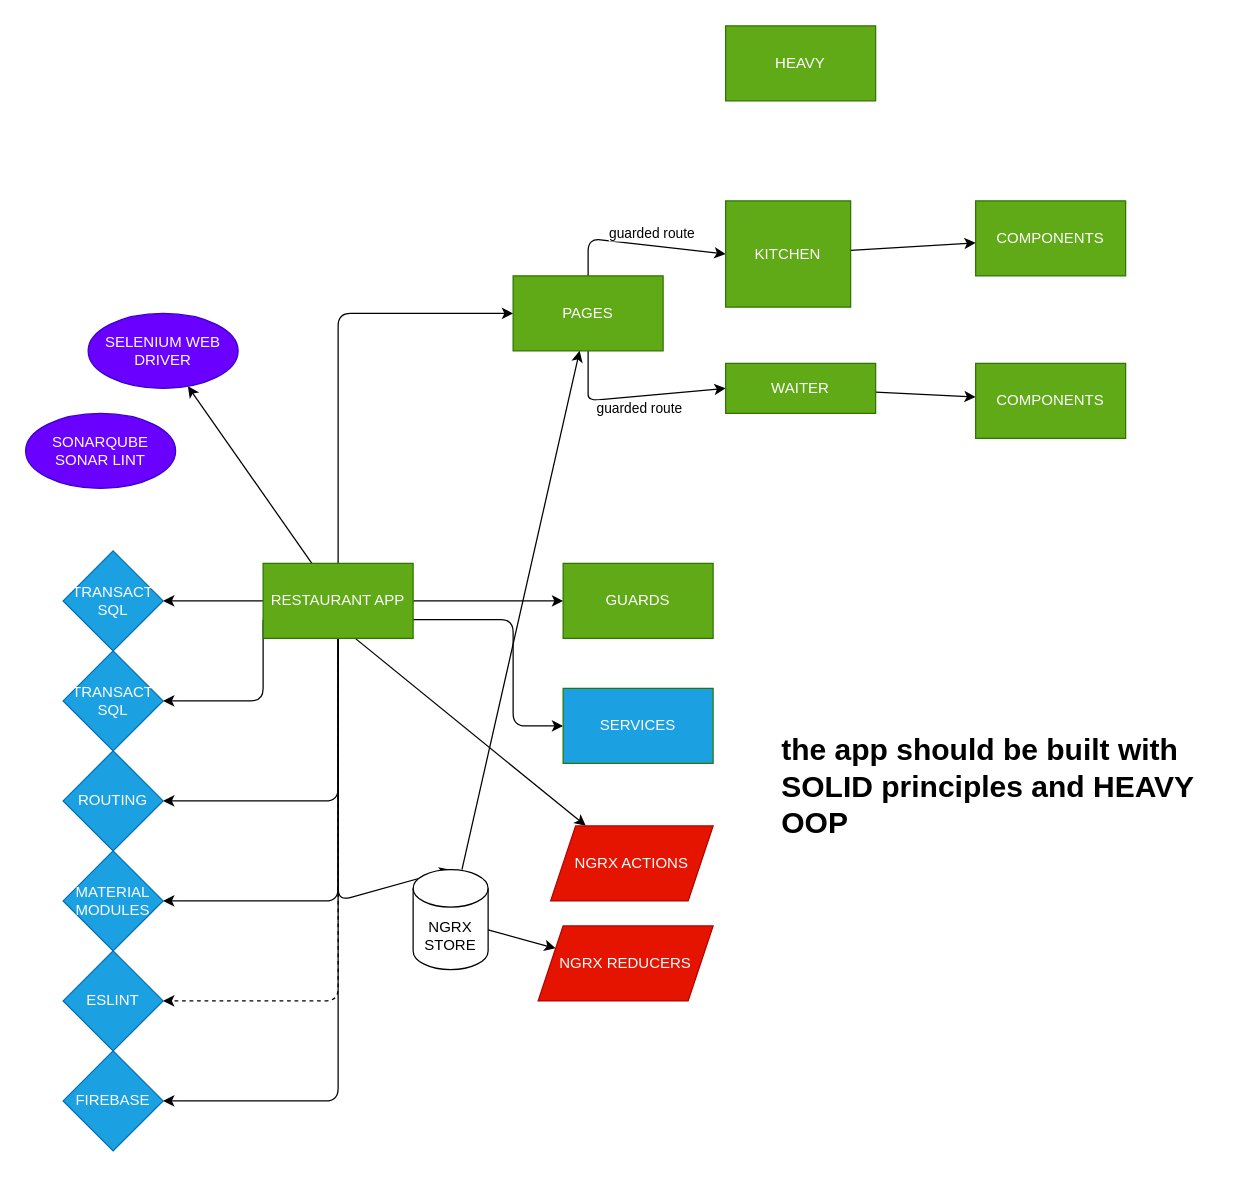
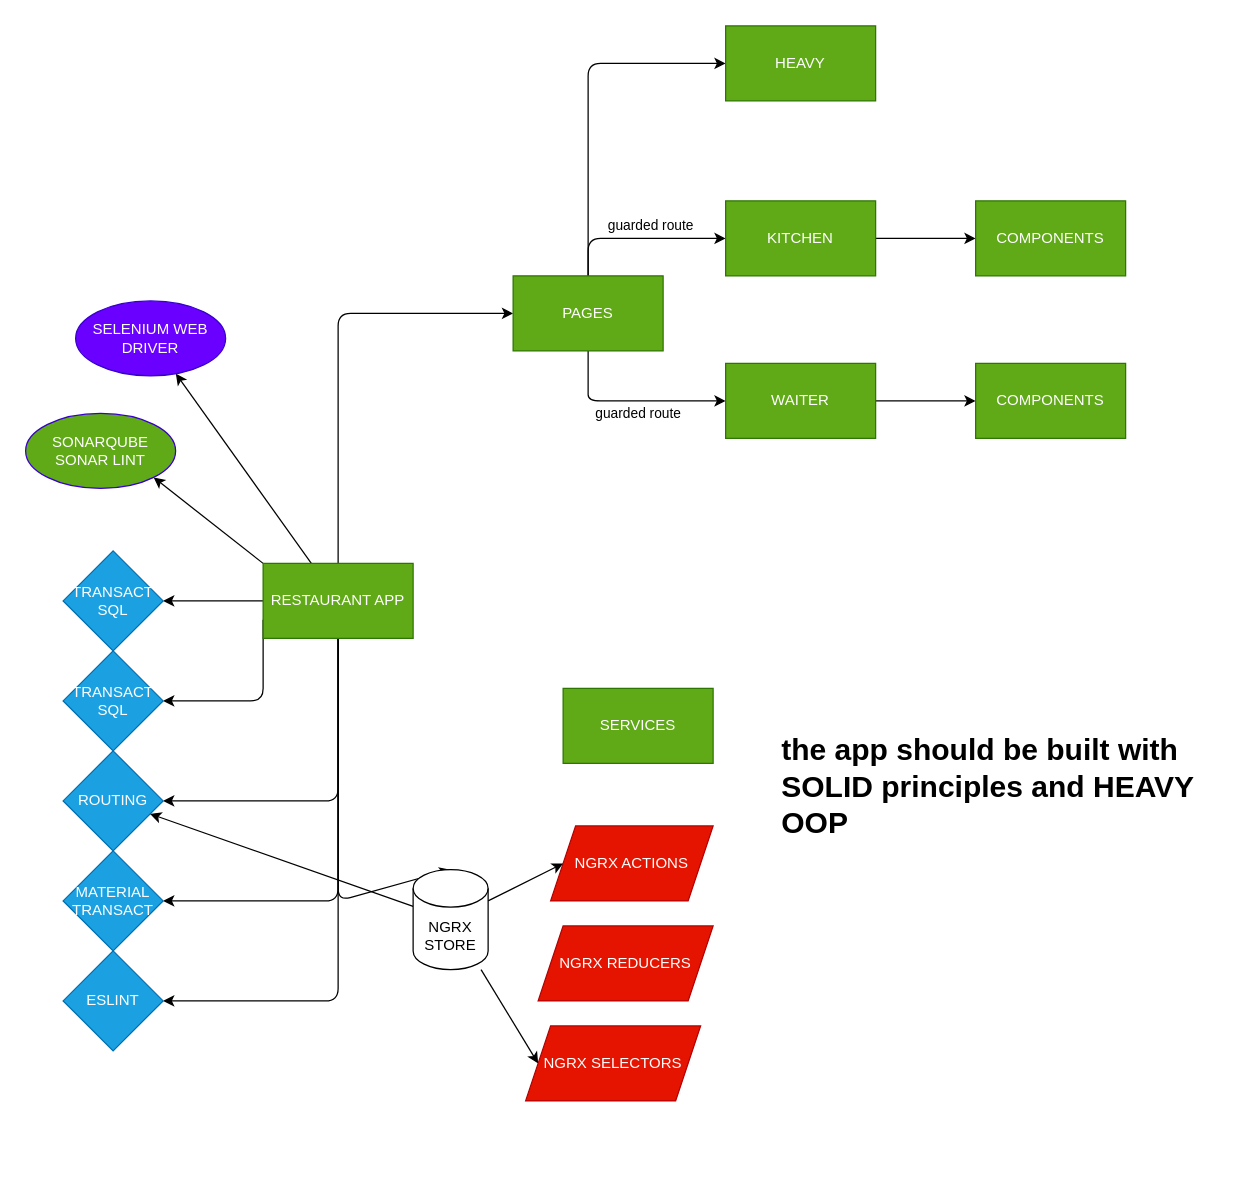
+ <mxCell id="17" style="edgeStyle=none;html=1;entryX=0;entryY=0.5;entryDx=0;entryDy=0;" edge="1" parent="1" source="18" target="24"><mxGeometry relative="1" as="geometry"><Array as="points"><mxPoint x="470" y="50" /></Array></mxGeometry></mxCell>
- <mxCell id="20" value="KITCHEN" style="rounded=0;whiteSpace=wrap;html=1;fillColor=#60a917;fontColor=#ffffff;strokeColor=#2D7600;" vertex="1" parent="1"><mxGeometry x="580" y="160" width="100" height="85" as="geometry" /></mxCell>
+ <mxCell id="20" value="KITCHEN" style="rounded=0;whiteSpace=wrap;html=1;fillColor=#60a917;fontColor=#ffffff;strokeColor=#2D7600;" vertex="1" parent="1"><mxGeometry x="580" width="120" height="60" as="geometry" y="160" /></mxCell>
- <mxCell id="31" value="SELENIUM WEB DRIVER" style="ellipse;whiteSpace=wrap;html=1;fillColor=#6a00ff;strokeColor=#3700CC;fontColor=#ffffff;rounded=0;" vertex="1" parent="1"><mxGeometry x="70" y="250" width="120" height="60" as="geometry" /></mxCell>
+ <mxCell id="31" value="SELENIUM WEB DRIVER" style="ellipse;whiteSpace=wrap;html=1;fillColor=#6a00ff;strokeColor=#3700CC;fontColor=#ffffff;rounded=0;" vertex="1" parent="1"><mxGeometry x="60" y="240" width="120" height="60" as="geometry" /></mxCell>
- <mxCell id="22" value="WAITER" style="rounded=0;whiteSpace=wrap;html=1;fillColor=#60a917;fontColor=#ffffff;strokeColor=#2D7600;" vertex="1" parent="1"><mxGeometry x="580" y="290" width="120" height="40" as="geometry" /></mxCell>
+ <mxCell id="22" value="WAITER" style="rounded=0;whiteSpace=wrap;html=1;fillColor=#60a917;fontColor=#ffffff;strokeColor=#2D7600;" vertex="1" parent="1"><mxGeometry x="580" y="290" width="120" height="60" as="geometry" /></mxCell>
- <mxCell id="32" value="SONARQUBE&lt;br&gt;SONAR LINT" style="ellipse;whiteSpace=wrap;html=1;fillColor=#6a00ff;strokeColor=#3700CC;fontColor=#ffffff;rounded=0;" vertex="1" parent="1"><mxGeometry x="20" y="330" width="120" height="60" as="geometry" /></mxCell>
+ <mxCell id="32" value="SONARQUBE&lt;br&gt;SONAR LINT" style="ellipse;whiteSpace=wrap;html=1;fillColor=#60a917;strokeColor=#3700CC;fontColor=#ffffff;rounded=0;" vertex="1" parent="1"><mxGeometry x="20" y="330" width="120" height="60" as="geometry" /></mxCell>
- <mxCell id="37" style="edgeStyle=none;html=1;" edge="1" parent="1" source="40" target="18"><mxGeometry relative="1" as="geometry" /></mxCell>
+ <mxCell id="37" style="edgeStyle=none;html=1;entryX=0;entryY=0.5;entryDx=0;entryDy=0;" edge="1" parent="1" source="40" target="36"><mxGeometry relative="1" as="geometry" /></mxCell>
- <mxCell id="3" style="edgeStyle=none;html=1;" edge="1" parent="1" source="14" target="23"><mxGeometry relative="1" as="geometry" /></mxCell>
- <mxCell id="23" value="GUARDS" style="rounded=0;whiteSpace=wrap;html=1;fillColor=#60a917;fontColor=#ffffff;strokeColor=#2D7600;" vertex="1" parent="1"><mxGeometry x="450" y="450" width="120" height="60" as="geometry" /></mxCell>
- <mxCell id="7" style="edgeStyle=none;html=1;exitX=1;exitY=0.75;exitDx=0;exitDy=0;entryX=0;entryY=0.5;entryDx=0;entryDy=0;" edge="1" parent="1" source="14" target="30"><mxGeometry relative="1" as="geometry"><Array as="points"><mxPoint x="410" y="495" /><mxPoint x="410" y="580" /></Array></mxGeometry></mxCell>
- <mxCell id="30" value="SERVICES" style="rounded=0;whiteSpace=wrap;html=1;fillColor=#1ba1e2;fontColor=#ffffff;strokeColor=#2D7600;" vertex="1" parent="1"><mxGeometry x="450" y="550" width="120" height="60" as="geometry" /></mxCell>
+ <mxCell id="30" value="SERVICES" style="rounded=0;whiteSpace=wrap;html=1;fillColor=#60a917;fontColor=#ffffff;strokeColor=#2D7600;" vertex="1" parent="1"><mxGeometry x="450" y="550" width="120" height="60" as="geometry" /></mxCell>
- <mxCell id="11" style="edgeStyle=none;html=1;exitX=0;exitY=0;exitDx=0;exitDy=0;" edge="1" parent="1" source="14" target="36"><mxGeometry relative="1" as="geometry" /></mxCell>
+ <mxCell id="11" style="edgeStyle=none;html=1;exitX=0;exitY=0;exitDx=0;exitDy=0;entryX=1;entryY=1;entryDx=0;entryDy=0;" edge="1" parent="1" source="14" target="32"><mxGeometry relative="1" as="geometry" /></mxCell>
- <mxCell id="28" value="MATERIAL MODULES" style="rhombus;whiteSpace=wrap;html=1;fillColor=#1ba1e2;strokeColor=#006EAF;fontColor=#ffffff;rounded=0;" vertex="1" parent="1"><mxGeometry x="50" y="680" width="80" height="80" as="geometry" /></mxCell>
+ <mxCell id="28" value="MATERIAL TRANSACT" style="rhombus;whiteSpace=wrap;html=1;fillColor=#1ba1e2;strokeColor=#006EAF;fontColor=#ffffff;rounded=0;" vertex="1" parent="1"><mxGeometry x="50" y="680" width="80" height="80" as="geometry" /></mxCell>
- <mxCell id="38" style="edgeStyle=none;html=1;entryX=0;entryY=0.25;entryDx=0;entryDy=0;" edge="1" parent="1" source="40" target="41"><mxGeometry relative="1" as="geometry" /></mxCell>
+ <mxCell id="38" style="edgeStyle=none;html=1;" edge="1" parent="1" source="40" target="27"><mxGeometry relative="1" as="geometry" /></mxCell>
- <mxCell id="6" value="" style="edgeStyle=none;html=1;dashed=1;" edge="1" parent="1" source="14" target="29"><mxGeometry relative="1" as="geometry"><Array as="points"><mxPoint x="270" y="800" /></Array></mxGeometry></mxCell>
+ <mxCell id="6" value="" style="edgeStyle=none;html=1;" edge="1" parent="1" source="14" target="29"><mxGeometry relative="1" as="geometry"><Array as="points"><mxPoint x="270" y="800" /></Array></mxGeometry></mxCell>
+ <mxCell id="39" style="edgeStyle=none;html=1;entryX=0;entryY=0.5;entryDx=0;entryDy=0;" edge="1" parent="1" source="40" target="42"><mxGeometry relative="1" as="geometry" /></mxCell>
+ <mxCell id="42" value="NGRX SELECTORS" style="shape=parallelogram;perimeter=parallelogramPerimeter;whiteSpace=wrap;html=1;fixedSize=1;fillColor=#e51400;fontColor=#ffffff;strokeColor=#B20000;" vertex="1" parent="1"><mxGeometry x="420" y="820" width="140" height="60" as="geometry" /></mxCell>
- <mxCell id="35" value="FIREBASE" style="rhombus;whiteSpace=wrap;html=1;fillColor=#1ba1e2;strokeColor=#006EAF;fontColor=#ffffff;rounded=0;" vertex="1" parent="1"><mxGeometry x="50" y="840" width="80" height="80" as="geometry" /></mxCell>
- <mxCell id="12" style="edgeStyle=none;html=1;entryX=1;entryY=0.5;entryDx=0;entryDy=0;" edge="1" parent="1" source="14" target="35"><mxGeometry relative="1" as="geometry"><Array as="points"><mxPoint x="270" y="880" /></Array></mxGeometry></mxCell>
